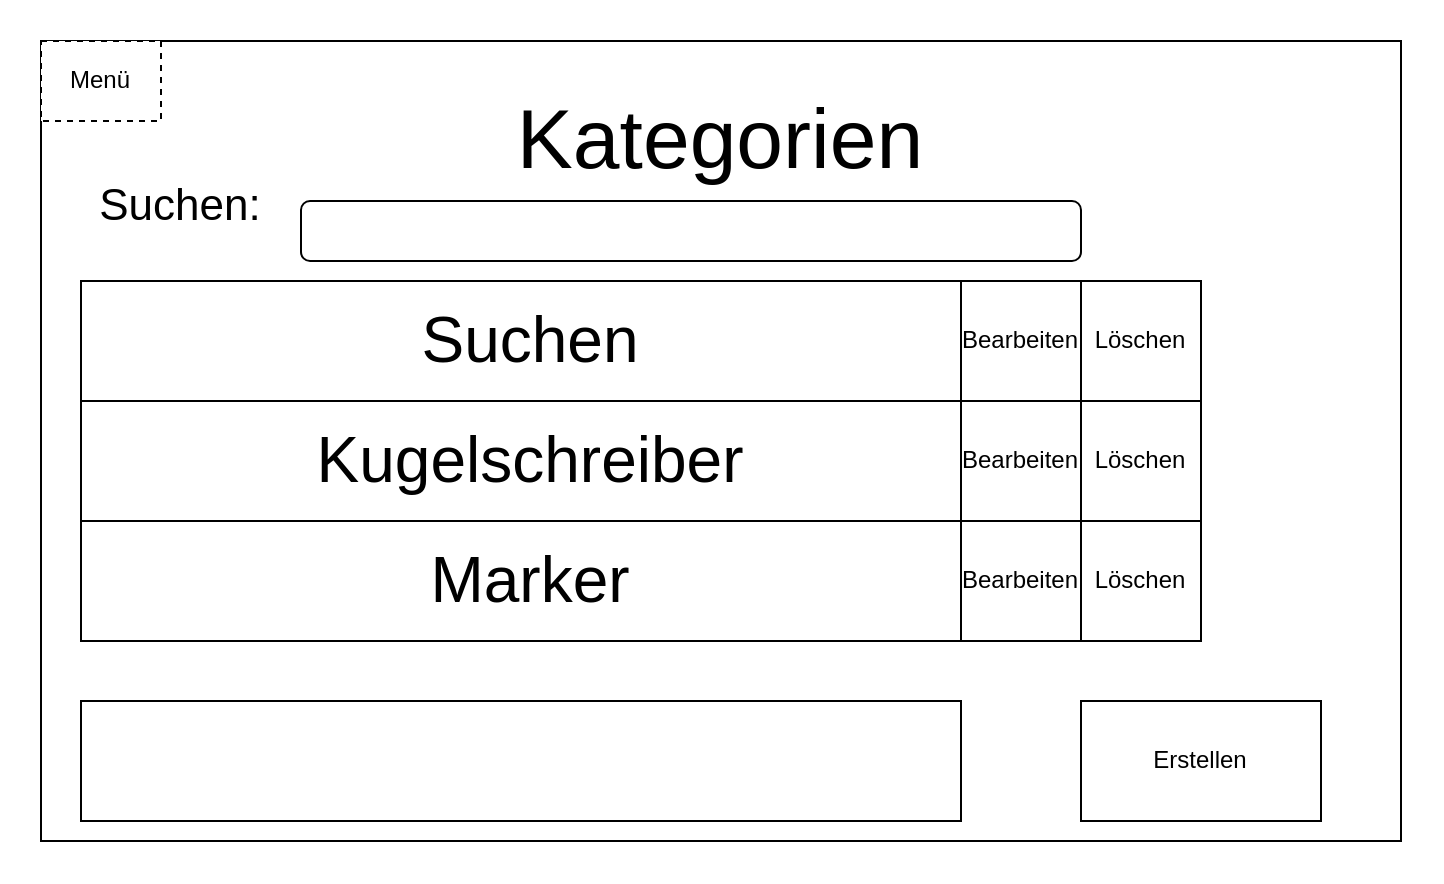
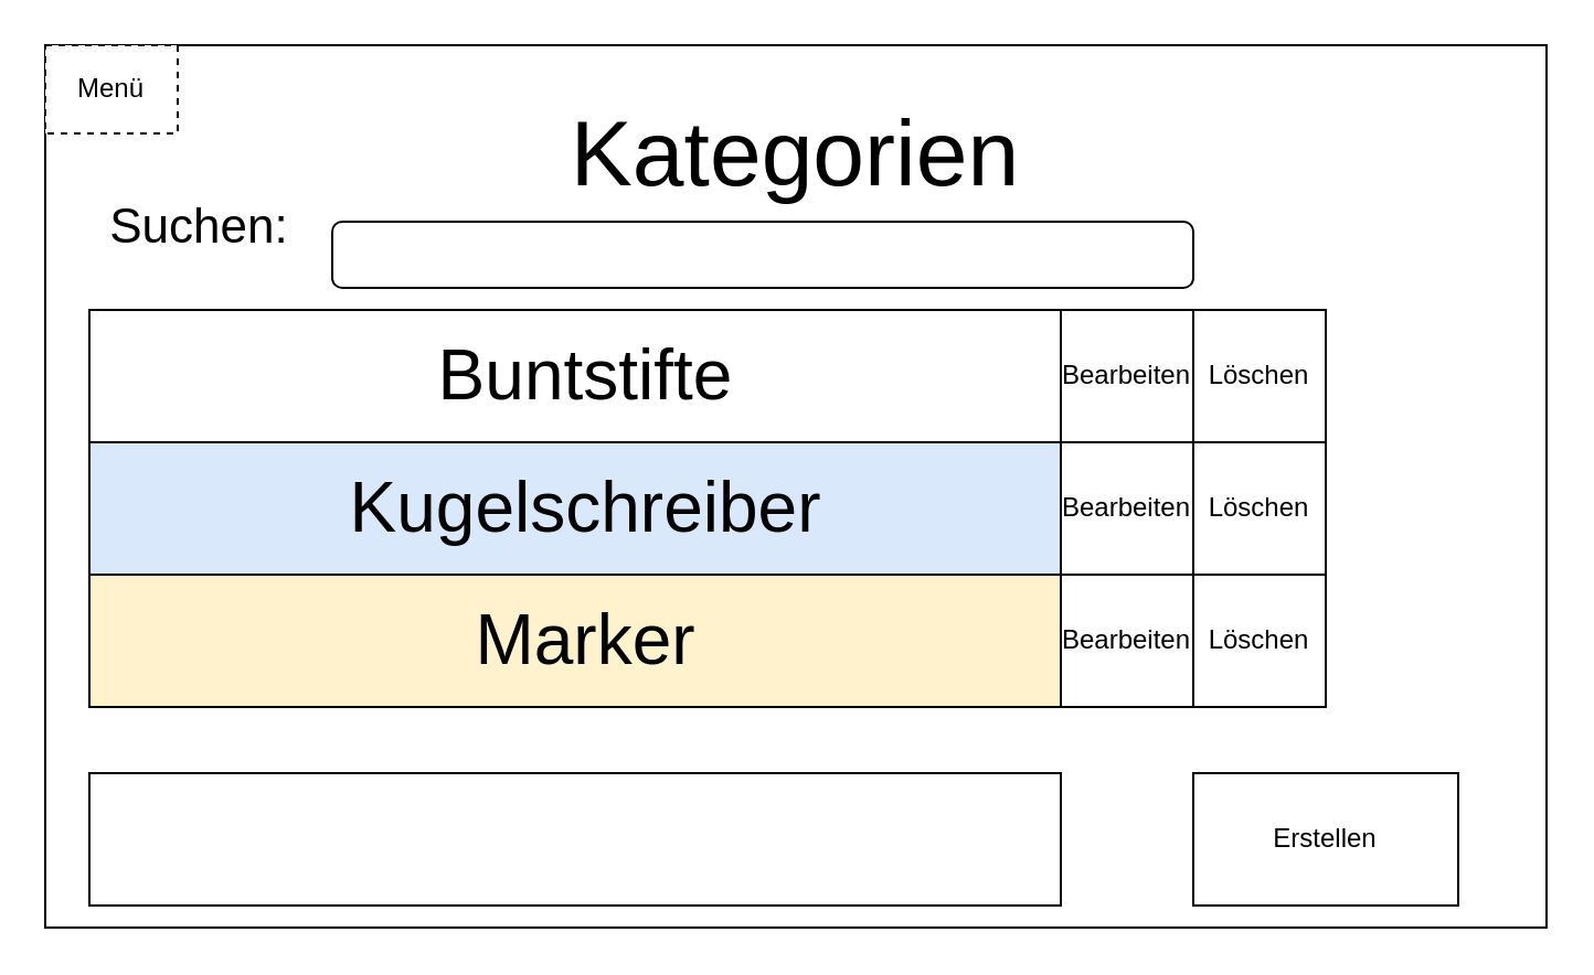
- <mxCell id="4" value="&lt;font style=&quot;font-size: 32px&quot;&gt;Suchen&lt;/font&gt;" style="rounded=0;whiteSpace=wrap;html=1;" parent="1" vertex="1"><mxGeometry x="40" y="140" width="450" height="60" as="geometry" /></mxCell>
+ <mxCell id="4" value="&lt;font style=&quot;font-size: 32px&quot;&gt;Buntstifte&lt;/font&gt;" style="rounded=0;whiteSpace=wrap;html=1;" parent="1" vertex="1"><mxGeometry x="40" y="140" width="450" height="60" as="geometry" /></mxCell>
- <mxCell id="7" value="&lt;span style=&quot;font-size: 32px&quot;&gt;Kugelschreiber&lt;/span&gt;" style="rounded=0;whiteSpace=wrap;html=1;" parent="1" vertex="1"><mxGeometry x="40" y="200" width="450" height="60" as="geometry" /></mxCell>
+ <mxCell id="7" value="&lt;span style=&quot;font-size: 32px&quot;&gt;Kugelschreiber&lt;/span&gt;" style="rounded=0;whiteSpace=wrap;html=1;fillColor=#dae8fc;" parent="1" vertex="1"><mxGeometry x="40" y="200" width="450" height="60" as="geometry" /></mxCell>
- <mxCell id="10" value="&lt;font style=&quot;font-size: 32px&quot;&gt;Marker&lt;/font&gt;" style="rounded=0;whiteSpace=wrap;html=1;" parent="1" vertex="1"><mxGeometry x="40" y="260" width="450" height="60" as="geometry" /></mxCell>
+ <mxCell id="10" value="&lt;font style=&quot;font-size: 32px&quot;&gt;Marker&lt;/font&gt;" style="rounded=0;whiteSpace=wrap;html=1;fillColor=#fff2cc;" parent="1" vertex="1"><mxGeometry x="40" y="260" width="450" height="60" as="geometry" /></mxCell>
